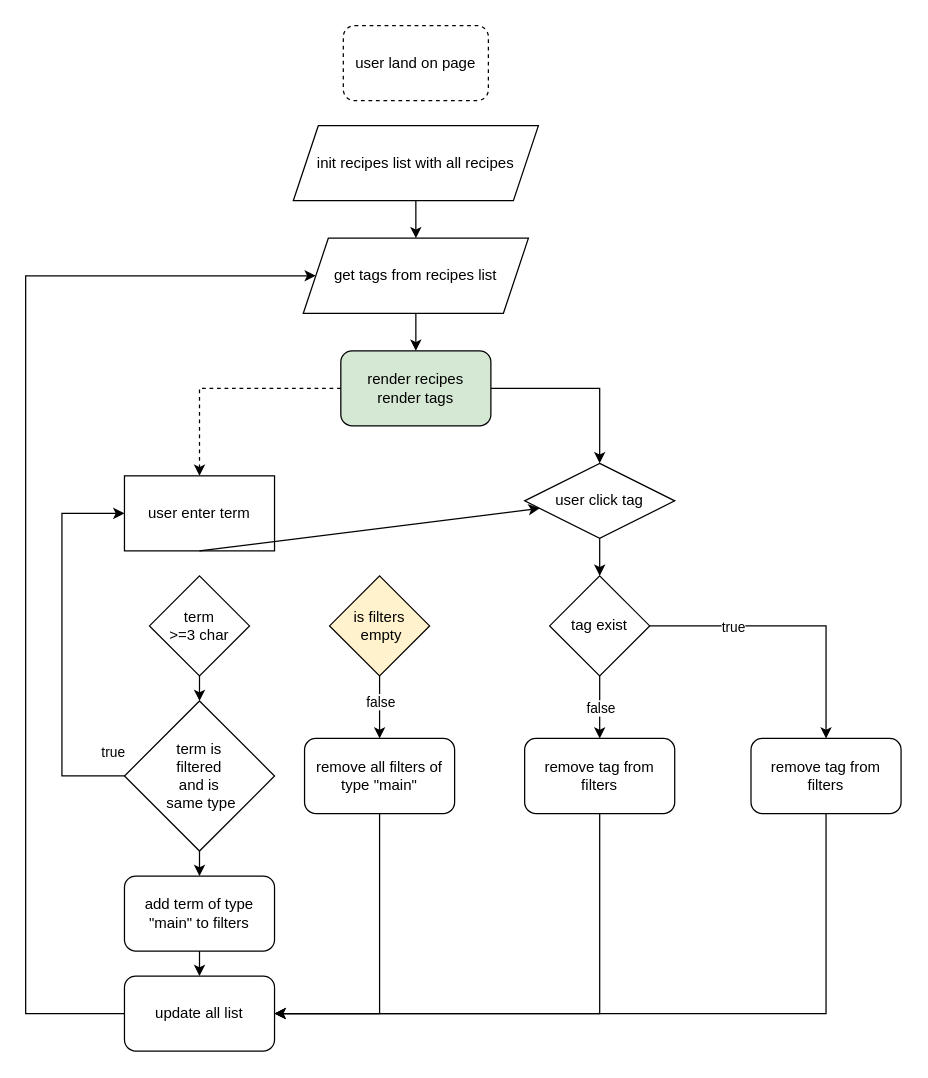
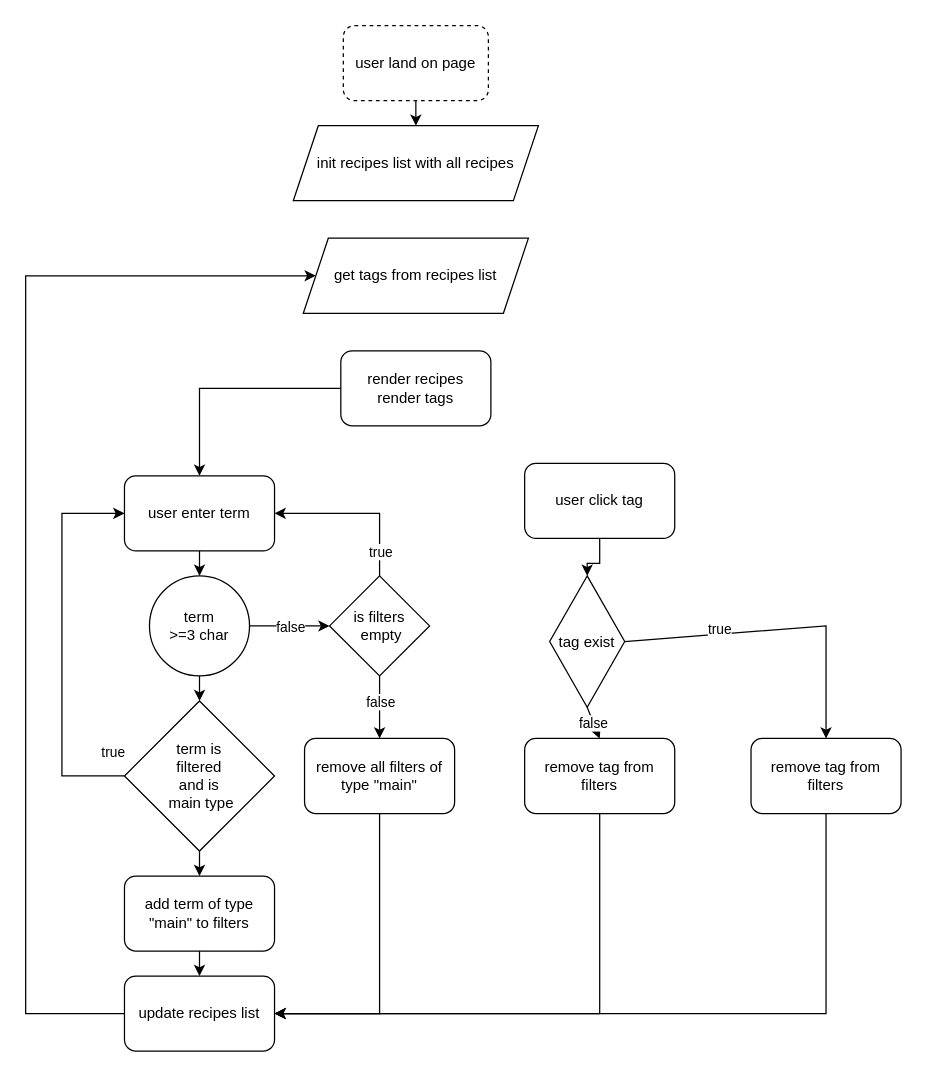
+ <mxCell id="32" value="" style="endArrow=classic;html=1;exitX=0.5;exitY=1;exitDx=0;exitDy=0;entryX=0.5;entryY=0;entryDx=0;entryDy=0;" parent="1" source="28" target="30" edge="1"><mxGeometry width="50" height="50" relative="1" as="geometry"><mxPoint x="270" y="280" as="sourcePoint" /><mxPoint x="420" y="230" as="targetPoint" /></mxGeometry></mxCell>
- <mxCell id="29" style="edgeStyle=orthogonalEdgeStyle;rounded=0;orthogonalLoop=1;jettySize=auto;html=1;entryX=0.5;entryY=0;entryDx=0;entryDy=0;" parent="1" source="30" target="33" edge="1"><mxGeometry relative="1" as="geometry" /></mxCell>
- <mxCell id="38" value="" style="endArrow=classic;html=1;entryX=0.5;entryY=0;entryDx=0;entryDy=0;exitX=0.5;exitY=1;exitDx=0;exitDy=0;" parent="1" source="33" target="36" edge="1"><mxGeometry width="50" height="50" relative="1" as="geometry"><mxPoint x="560" y="220" as="sourcePoint" /><mxPoint x="610" y="170" as="targetPoint" /></mxGeometry></mxCell>
- <mxCell id="34" style="edgeStyle=orthogonalEdgeStyle;rounded=0;orthogonalLoop=1;jettySize=auto;html=1;entryX=0.5;entryY=0;entryDx=0;entryDy=0;dashed=1;" parent="1" source="36" target="2" edge="1"><mxGeometry relative="1" as="geometry" /></mxCell>
+ <mxCell id="34" style="edgeStyle=orthogonalEdgeStyle;rounded=0;orthogonalLoop=1;jettySize=auto;html=1;entryX=0.5;entryY=0;entryDx=0;entryDy=0;" parent="1" source="36" target="2" edge="1"><mxGeometry relative="1" as="geometry" /></mxCell>
- <mxCell id="36" value="render recipes&lt;br&gt;render tags" style="rounded=1;whiteSpace=wrap;html=1;fillColor=#d5e8d4;" parent="1" vertex="1"><mxGeometry x="272" y="280" width="120" height="60" as="geometry" /></mxCell>
+ <mxCell id="36" value="render recipes&lt;br&gt;render tags" style="rounded=1;whiteSpace=wrap;html=1;" parent="1" vertex="1"><mxGeometry x="272" y="280" width="120" height="60" as="geometry" /></mxCell>
- <mxCell id="35" style="edgeStyle=orthogonalEdgeStyle;rounded=0;orthogonalLoop=1;jettySize=auto;html=1;entryX=0.5;entryY=0;entryDx=0;entryDy=0;" parent="1" source="36" target="24" edge="1"><mxGeometry relative="1" as="geometry" /></mxCell>
- <mxCell id="24" value="user click tag" style="rhombus;whiteSpace=wrap;html=1;" parent="1" vertex="1"><mxGeometry x="419" y="370" width="120" height="60" as="geometry" /></mxCell>
+ <mxCell id="24" value="user click tag" style="rounded=1;whiteSpace=wrap;html=1;" parent="1" vertex="1"><mxGeometry x="419" y="370" width="120" height="60" as="geometry" /></mxCell>
- <mxCell id="2" value="user enter term" style="whiteSpace=wrap;html=1;rounded=0;" parent="1" vertex="1"><mxGeometry x="99" y="380" width="120" height="60" as="geometry" /></mxCell>
+ <mxCell id="2" value="user enter term" style="rounded=1;whiteSpace=wrap;html=1;" parent="1" vertex="1"><mxGeometry x="99" y="380" width="120" height="60" as="geometry" /></mxCell>
+ <mxCell id="21" value="" style="endArrow=classic;html=1;exitX=0.5;exitY=0;exitDx=0;exitDy=0;entryX=1;entryY=0.5;entryDx=0;entryDy=0;rounded=0;" parent="1" source="14" target="2" edge="1"><mxGeometry relative="1" as="geometry"><mxPoint x="309" y="470" as="sourcePoint" /><mxPoint x="279" y="560" as="targetPoint" /><Array as="points"><mxPoint x="303" y="410" /></Array></mxGeometry></mxCell>
+ <mxCell id="22" value="true" style="edgeLabel;resizable=0;html=1;align=center;verticalAlign=middle;" parent="21" connectable="0" vertex="1"><mxGeometry relative="1" as="geometry"><mxPoint x="17" y="30" as="offset" /></mxGeometry></mxCell>
- <mxCell id="4" value="" style="endArrow=classic;html=1;exitX=0.5;exitY=1;exitDx=0;exitDy=0;" parent="1" source="2" target="24" edge="1"><mxGeometry width="50" height="50" relative="1" as="geometry"><mxPoint x="209" y="500" as="sourcePoint" /><mxPoint x="259" y="450" as="targetPoint" /></mxGeometry></mxCell>
+ <mxCell id="4" value="" style="endArrow=classic;html=1;exitX=0.5;exitY=1;exitDx=0;exitDy=0;" parent="1" source="2" target="3" edge="1"><mxGeometry width="50" height="50" relative="1" as="geometry"><mxPoint x="209" y="500" as="sourcePoint" /><mxPoint x="259" y="450" as="targetPoint" /></mxGeometry></mxCell>
- <mxCell id="3" value="term&lt;br&gt;&amp;gt;=3 char" style="rhombus;whiteSpace=wrap;html=1;" parent="1" vertex="1"><mxGeometry x="119" y="460" width="80" height="80" as="geometry" /></mxCell>
+ <mxCell id="3" value="term&lt;br&gt;&amp;gt;=3 char" style="ellipse;whiteSpace=wrap;html=1;" parent="1" vertex="1"><mxGeometry x="119" y="460" width="80" height="80" as="geometry" /></mxCell>
+ <mxCell id="15" value="" style="endArrow=classic;html=1;exitX=1;exitY=0.5;exitDx=0;exitDy=0;entryX=0;entryY=0.5;entryDx=0;entryDy=0;" parent="1" source="3" target="14" edge="1"><mxGeometry relative="1" as="geometry"><mxPoint x="179" y="570" as="sourcePoint" /><mxPoint x="279" y="570" as="targetPoint" /></mxGeometry></mxCell>
+ <mxCell id="16" value="false" style="edgeLabel;resizable=0;html=1;align=center;verticalAlign=middle;" parent="15" connectable="0" vertex="1"><mxGeometry relative="1" as="geometry" /></mxCell>
- <mxCell id="14" value="is filters&lt;br&gt;&amp;nbsp;empty" style="rhombus;whiteSpace=wrap;html=1;fillColor=#fff2cc;" parent="1" vertex="1"><mxGeometry x="263" y="460" width="80" height="80" as="geometry" /></mxCell>
+ <mxCell id="14" value="is filters&lt;br&gt;&amp;nbsp;empty" style="rhombus;whiteSpace=wrap;html=1;" parent="1" vertex="1"><mxGeometry x="263" y="460" width="80" height="80" as="geometry" /></mxCell>
- <mxCell id="25" value="tag exist" style="rhombus;whiteSpace=wrap;html=1;" parent="1" vertex="1"><mxGeometry x="439" y="460" width="80" height="80" as="geometry" /></mxCell>
+ <mxCell id="25" value="tag exist" style="rhombus;whiteSpace=wrap;html=1;" parent="1" vertex="1"><mxGeometry x="439" y="460" width="60" height="105" as="geometry" /></mxCell>
- <mxCell id="8" value="term is &lt;br&gt;filtered&lt;br&gt;and is&lt;br&gt;&amp;nbsp;same type" style="rhombus;whiteSpace=wrap;html=1;" parent="1" vertex="1"><mxGeometry x="99" y="560" width="120" height="120" as="geometry" /></mxCell>
+ <mxCell id="8" value="term is &lt;br&gt;filtered&lt;br&gt;and is&lt;br&gt;&amp;nbsp;main type" style="rhombus;whiteSpace=wrap;html=1;" parent="1" vertex="1"><mxGeometry x="99" y="560" width="120" height="120" as="geometry" /></mxCell>
- <mxCell id="7" value="update all list" style="rounded=1;whiteSpace=wrap;html=1;" parent="1" vertex="1"><mxGeometry x="99" y="780" width="120" height="60" as="geometry" /></mxCell>
+ <mxCell id="7" value="update recipes list" style="rounded=1;whiteSpace=wrap;html=1;" parent="1" vertex="1"><mxGeometry x="99" y="780" width="120" height="60" as="geometry" /></mxCell>
